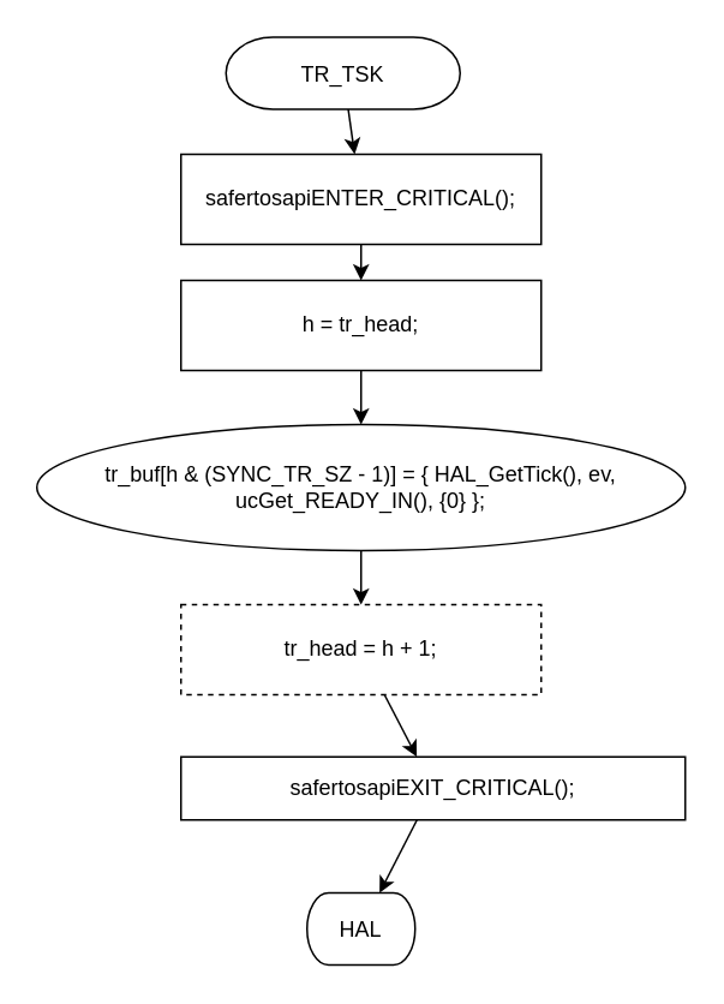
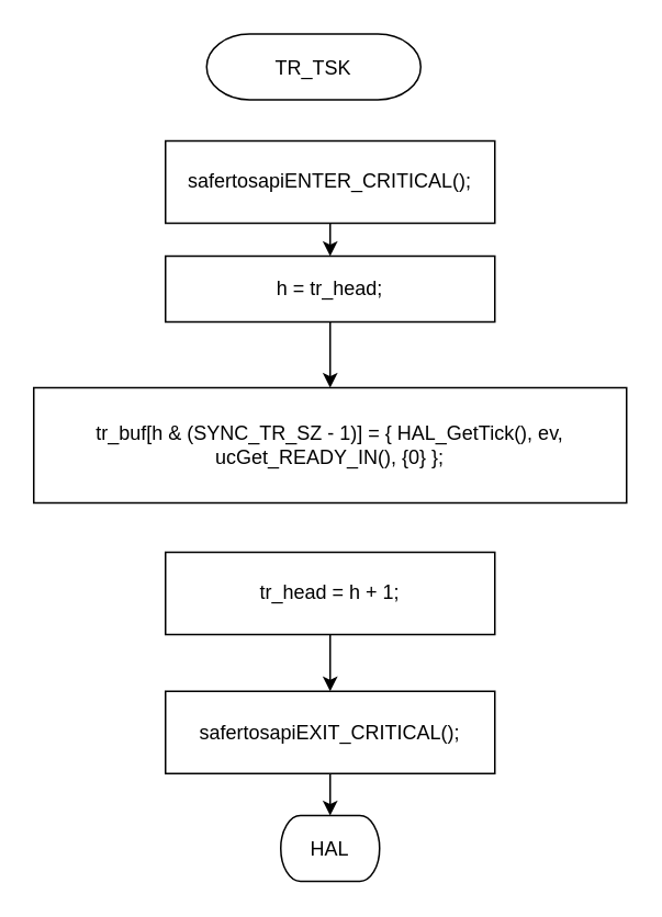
- <mxCell id="9" style="endArrow=classic;" parent="1" source="2" target="3" edge="1"><mxGeometry relative="1" as="geometry" /></mxCell>
- <mxCell id="4" value="h = tr_head;" style="rounded=0;whiteSpace=wrap;html=1;fillColor=none;strokeColor=#000000;" parent="1" vertex="1"><mxGeometry x="100" y="155" width="200" height="50" as="geometry" /></mxCell>
+ <mxCell id="4" value="h = tr_head;" style="rounded=0;whiteSpace=wrap;html=1;fillColor=none;strokeColor=#000000;" parent="1" vertex="1"><mxGeometry x="100" y="155" width="200" height="40" as="geometry" /></mxCell>
- <mxCell id="5" value="tr_buf[h &amp; (SYNC_TR_SZ - 1)] = { HAL_GetTick(), ev, ucGet_READY_IN(), {0} };" style="ellipse;whiteSpace=wrap;html=1;fillColor=none;strokeColor=#000000;" parent="1" vertex="1"><mxGeometry x="20" y="235" width="360" height="70" as="geometry" /></mxCell>
+ <mxCell id="5" value="tr_buf[h &amp; (SYNC_TR_SZ - 1)] = { HAL_GetTick(), ev, ucGet_READY_IN(), {0} };" style="rounded=0;whiteSpace=wrap;html=1;fillColor=none;strokeColor=#000000;" parent="1" vertex="1"><mxGeometry x="20" y="235" width="360" height="70" as="geometry" /></mxCell>
- <mxCell id="12" style="endArrow=classic;" parent="1" source="5" target="6" edge="1"><mxGeometry relative="1" as="geometry" /></mxCell>
- <mxCell id="6" value="tr_head = h + 1;" style="rounded=0;whiteSpace=wrap;html=1;fillColor=none;strokeColor=#000000;dashed=1;" parent="1" vertex="1"><mxGeometry x="100" y="335" width="200" height="50" as="geometry" /></mxCell>
+ <mxCell id="6" value="tr_head = h + 1;" style="rounded=0;whiteSpace=wrap;html=1;fillColor=none;strokeColor=#000000;" parent="1" vertex="1"><mxGeometry x="100" y="335" width="200" height="50" as="geometry" /></mxCell>
- <mxCell id="7" value="safertosapiEXIT_CRITICAL();" style="rounded=0;whiteSpace=wrap;html=1;fillColor=none;strokeColor=#000000;" parent="1" vertex="1"><mxGeometry x="100" y="419.5" width="280" height="35" as="geometry" /></mxCell>
+ <mxCell id="7" value="safertosapiEXIT_CRITICAL();" style="rounded=0;whiteSpace=wrap;html=1;fillColor=none;strokeColor=#000000;" parent="1" vertex="1"><mxGeometry x="100" y="419.5" width="200" height="50" as="geometry" /></mxCell>
